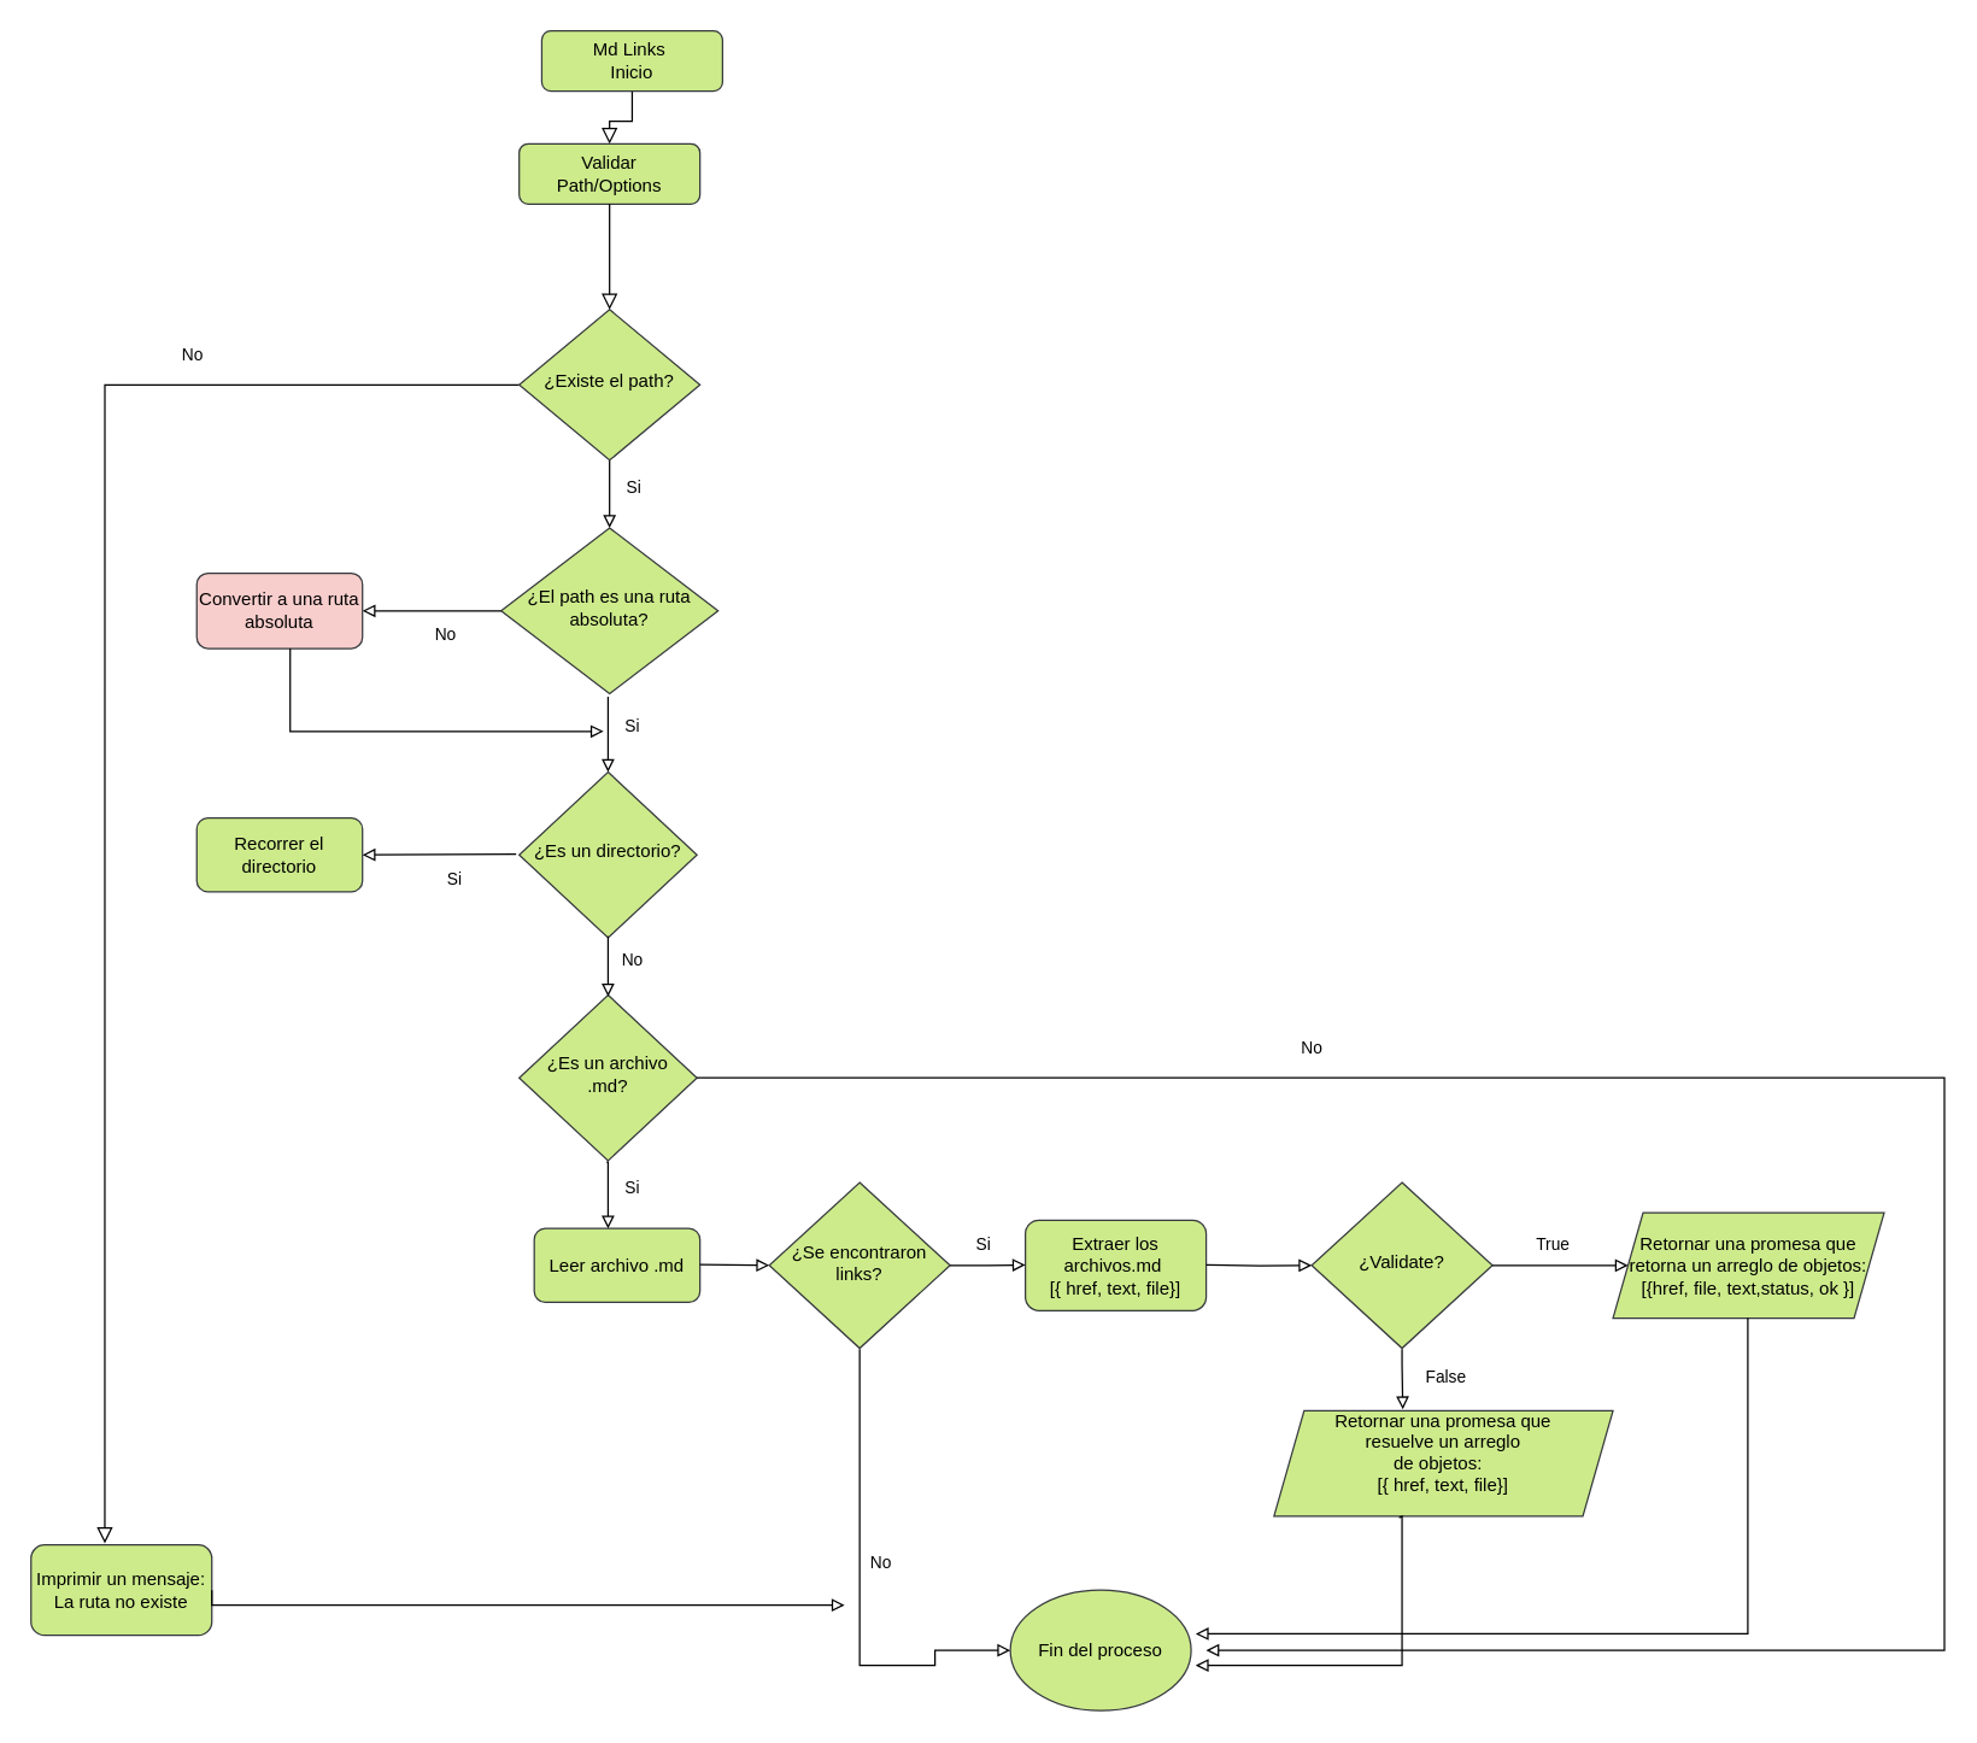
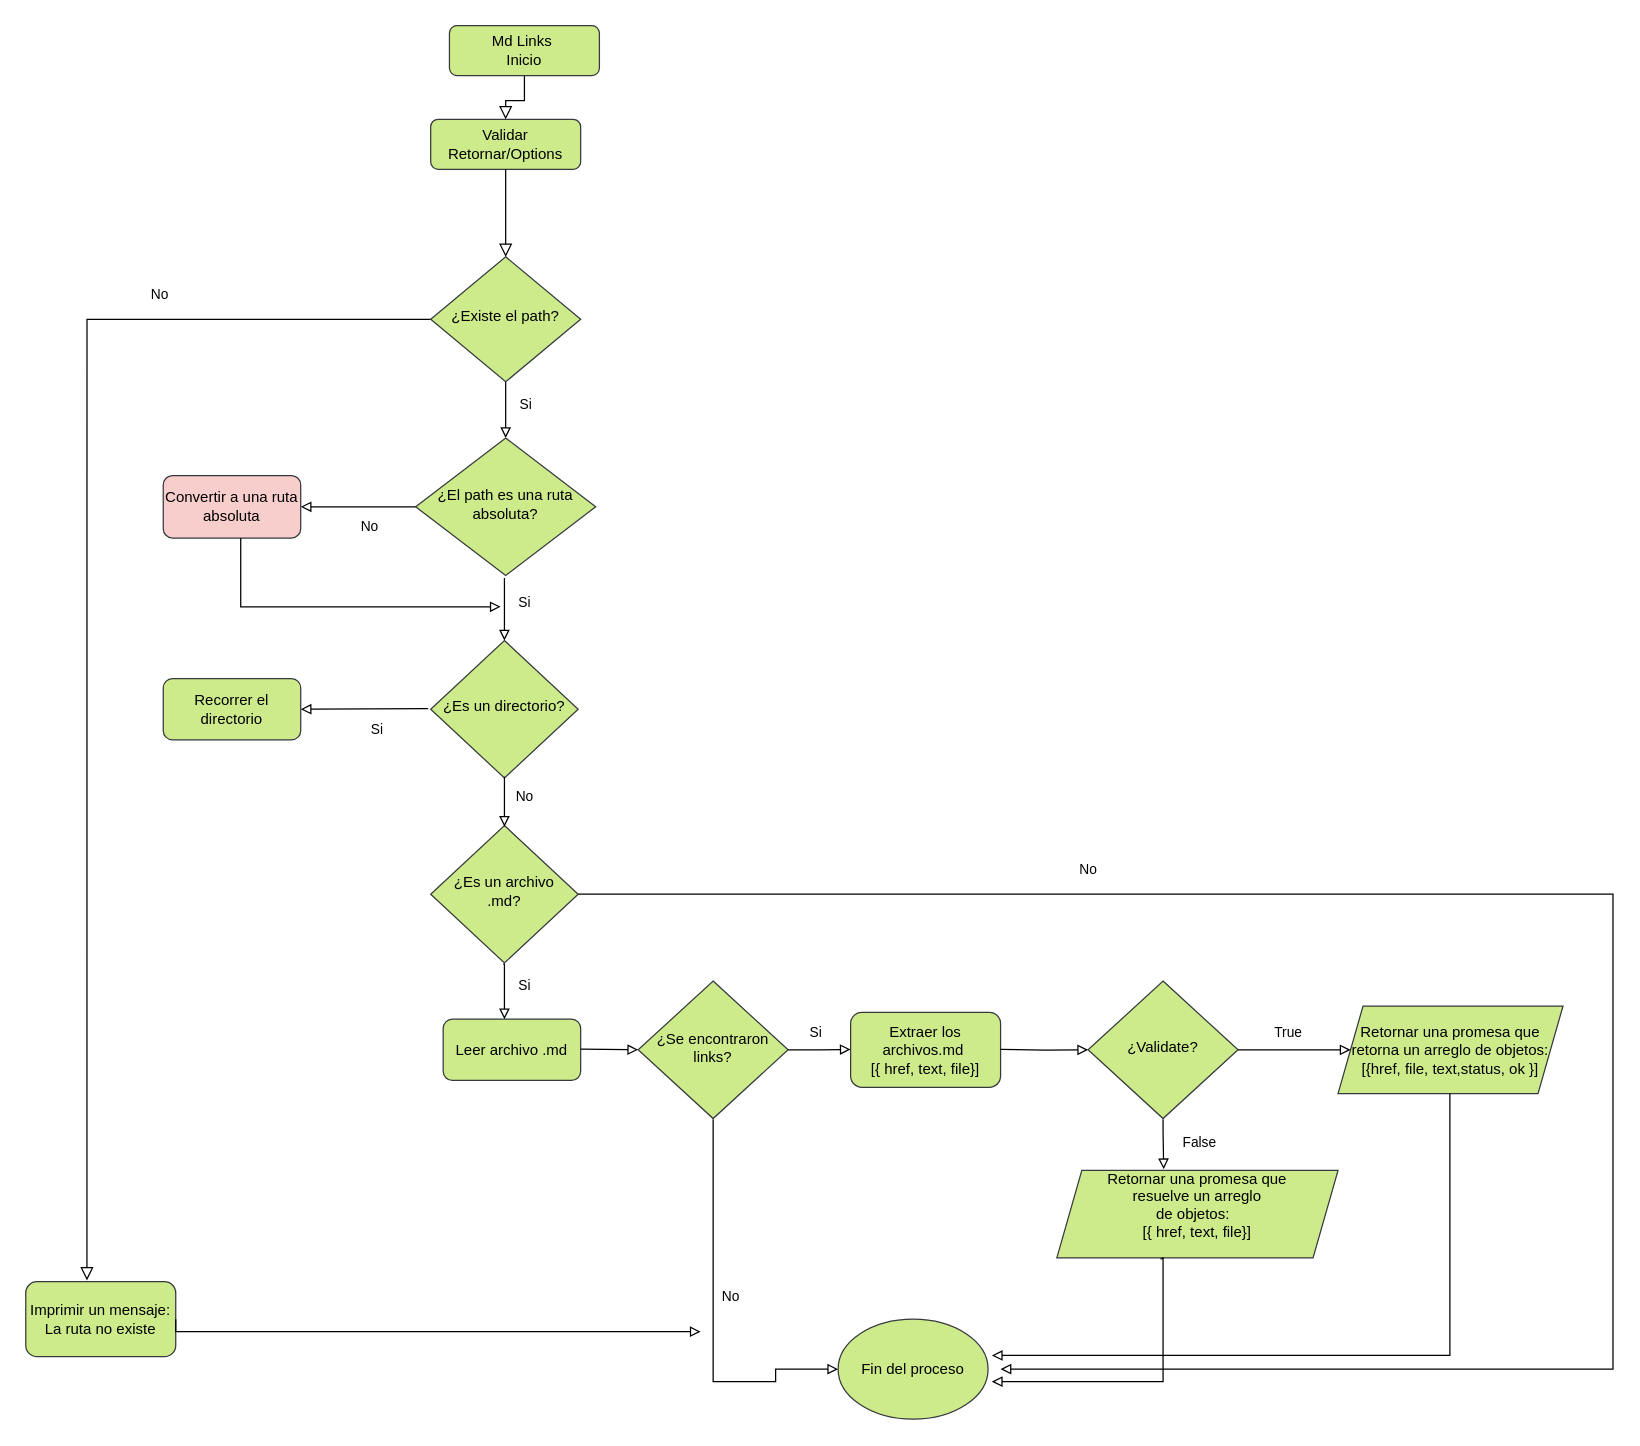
- <mxCell id="5" value="Validar&lt;br&gt;Path/Options" style="rounded=1;whiteSpace=wrap;html=1;fontSize=12;glass=0;strokeWidth=1;shadow=0;fillColor=#cdeb8b;strokeColor=#36393d;" parent="1" vertex="1"><mxGeometry x="344" y="95" width="120" height="40" as="geometry" /></mxCell>
+ <mxCell id="5" value="Validar&lt;br&gt;Retornar/Options" style="rounded=1;whiteSpace=wrap;html=1;fontSize=12;glass=0;strokeWidth=1;shadow=0;fillColor=#cdeb8b;strokeColor=#36393d;" parent="1" vertex="1"><mxGeometry x="344" y="95" width="120" height="40" as="geometry" /></mxCell>
